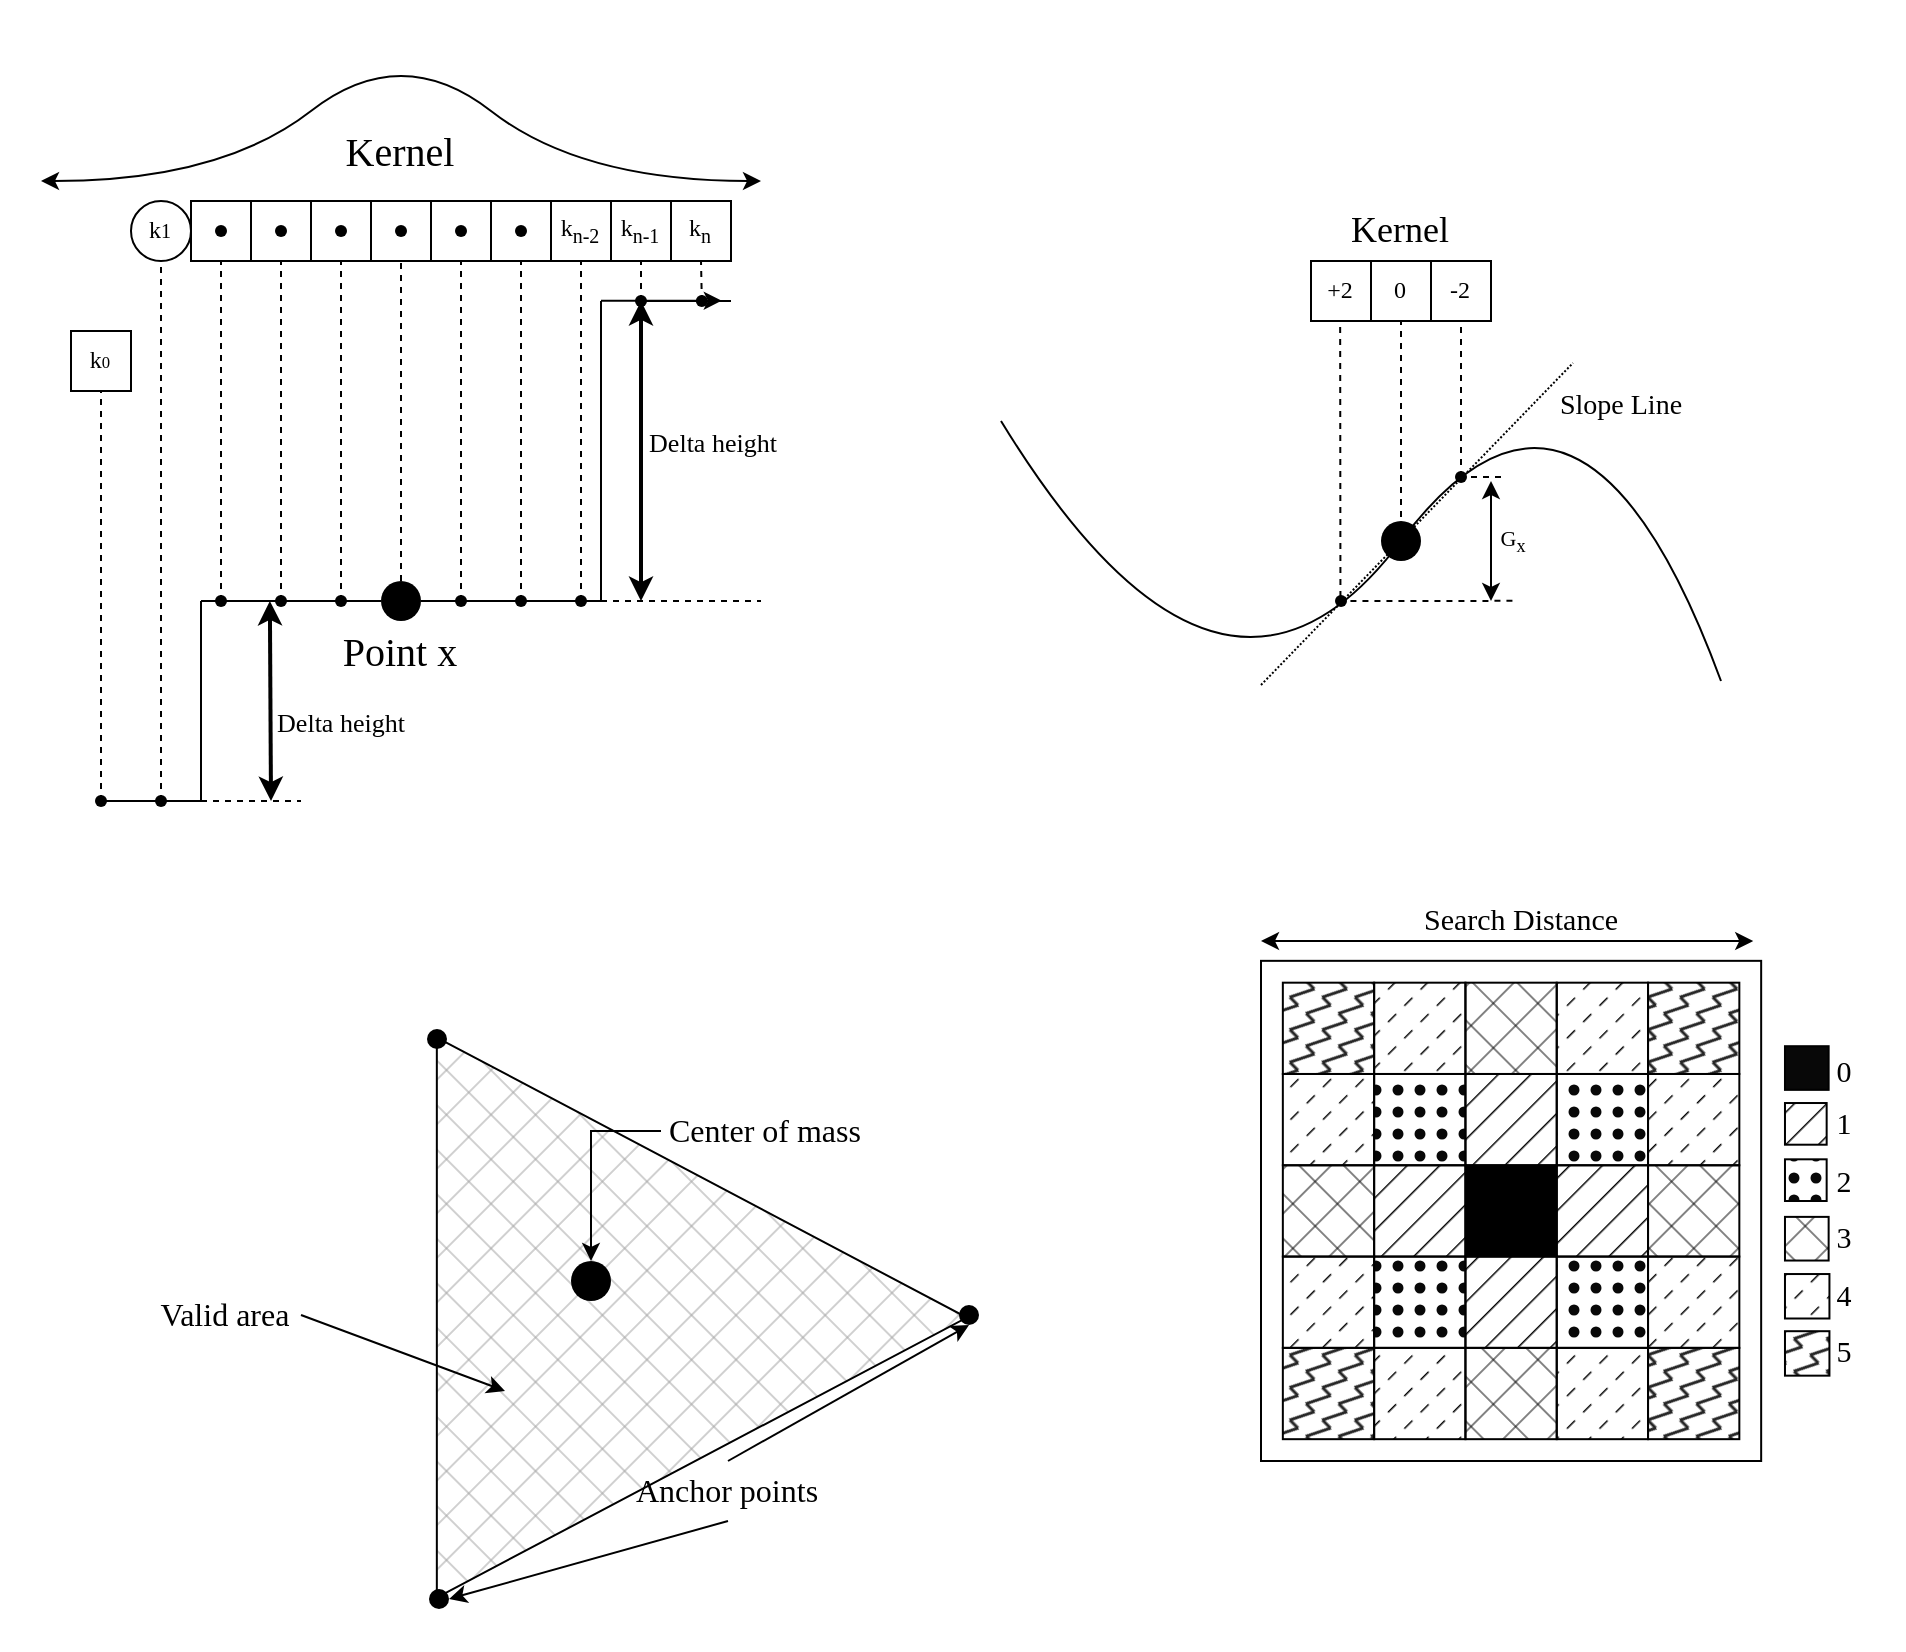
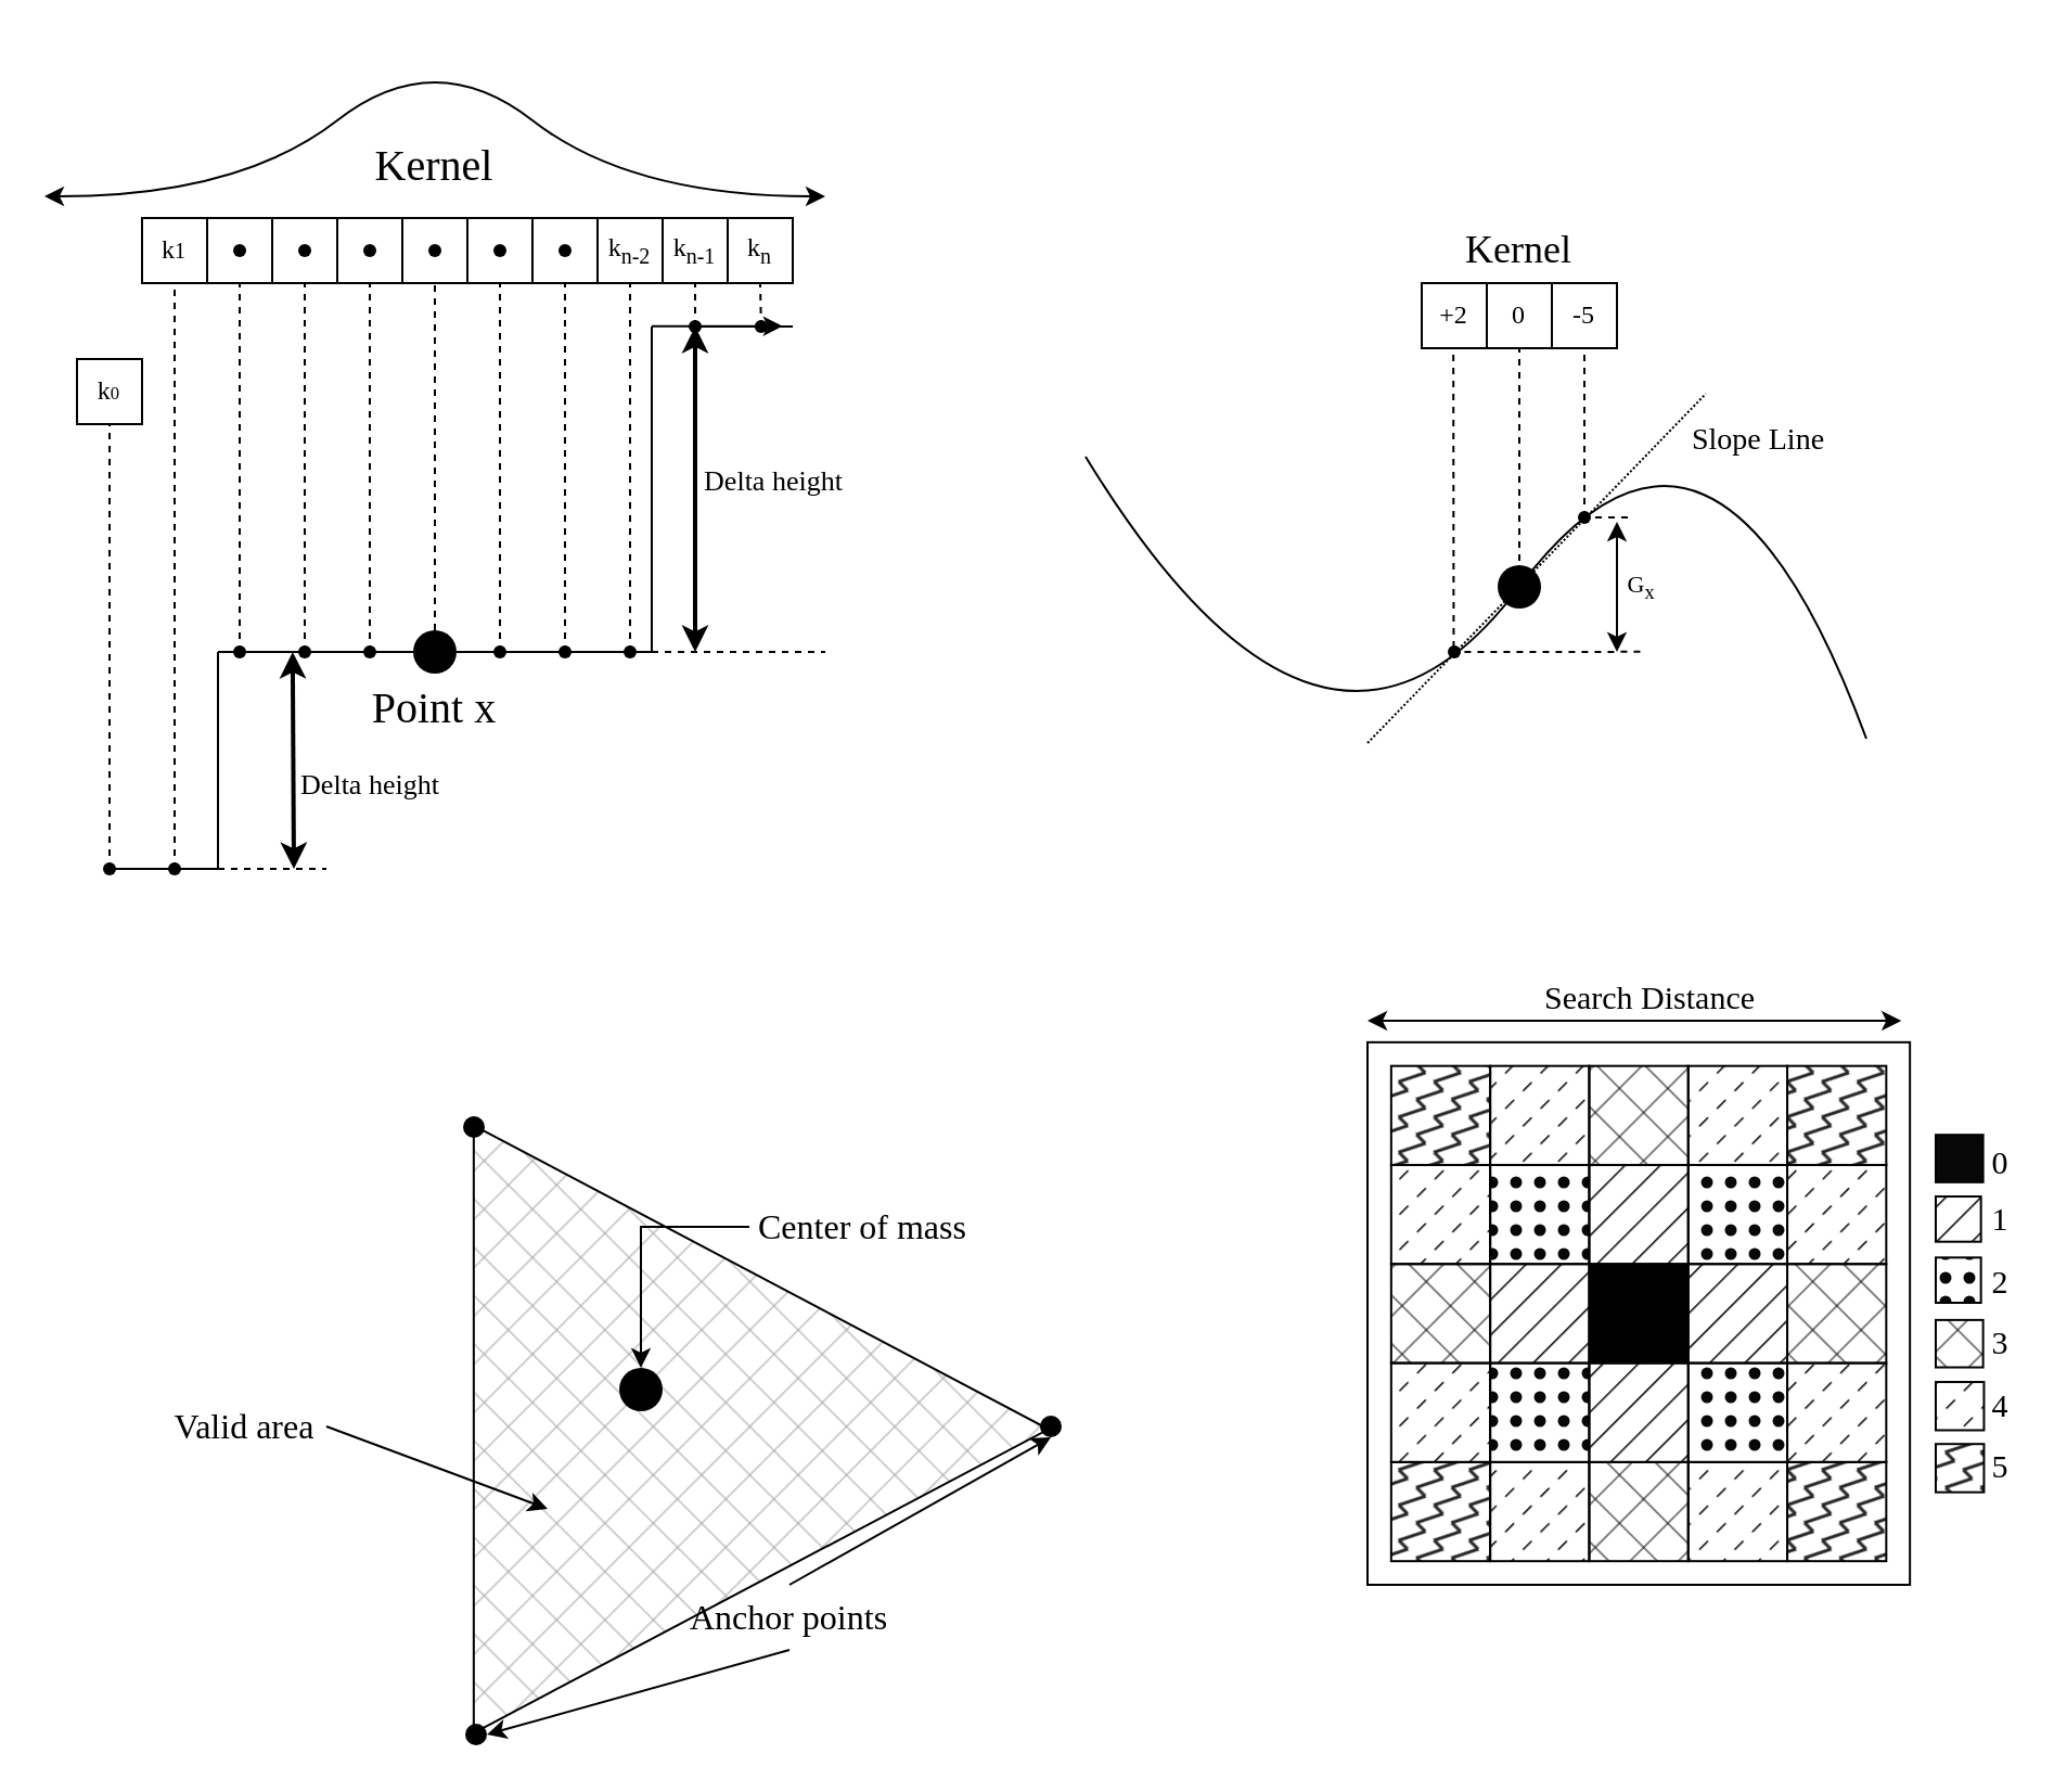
- <mxCell id="11" value="&lt;span style=&quot;font-family: &amp;quot;Times New Roman&amp;quot;;&quot;&gt;k&lt;span style=&quot;font-size: 10px;&quot;&gt;1&lt;/span&gt;&lt;/span&gt;" style="ellipse;whiteSpace=wrap;html=1;" parent="1" vertex="1"><mxGeometry x="65" y="100" width="30" height="30" as="geometry" /></mxCell>
+ <mxCell id="11" value="&lt;span style=&quot;font-family: &amp;quot;Times New Roman&amp;quot;;&quot;&gt;k&lt;span style=&quot;font-size: 10px;&quot;&gt;1&lt;/span&gt;&lt;/span&gt;" style="rounded=0;whiteSpace=wrap;html=1;" parent="1" vertex="1"><mxGeometry x="65" y="100" width="30" height="30" as="geometry" /></mxCell>
- <mxCell id="86" value="&lt;font face=&quot;Times New Roman&quot;&gt;-2&lt;/font&gt;" style="rounded=0;whiteSpace=wrap;html=1;" parent="1" vertex="1"><mxGeometry x="715" y="130" width="30" height="30" as="geometry" /></mxCell>
+ <mxCell id="86" value="&lt;font face=&quot;Times New Roman&quot;&gt;-5&lt;/font&gt;" style="rounded=0;whiteSpace=wrap;html=1;" parent="1" vertex="1"><mxGeometry x="715" y="130" width="30" height="30" as="geometry" /></mxCell>
- <mxCell id="75" value="&lt;font style=&quot;font-size: 16px;&quot; face=&quot;Times New Roman&quot;&gt;Center of mass&lt;/font&gt;" style="text;html=1;align=center;verticalAlign=middle;whiteSpace=wrap;rounded=0;" parent="1" vertex="1"><mxGeometry x="330" y="550" width="105" height="30" as="geometry" /></mxCell>
+ <mxCell id="75" value="&lt;font style=&quot;font-size: 16px;&quot; face=&quot;Times New Roman&quot;&gt;Center of mass&lt;/font&gt;" style="text;html=1;align=center;verticalAlign=middle;whiteSpace=wrap;rounded=0;" parent="1" vertex="1"><mxGeometry x="345" y="550" width="105" height="30" as="geometry" /></mxCell>
